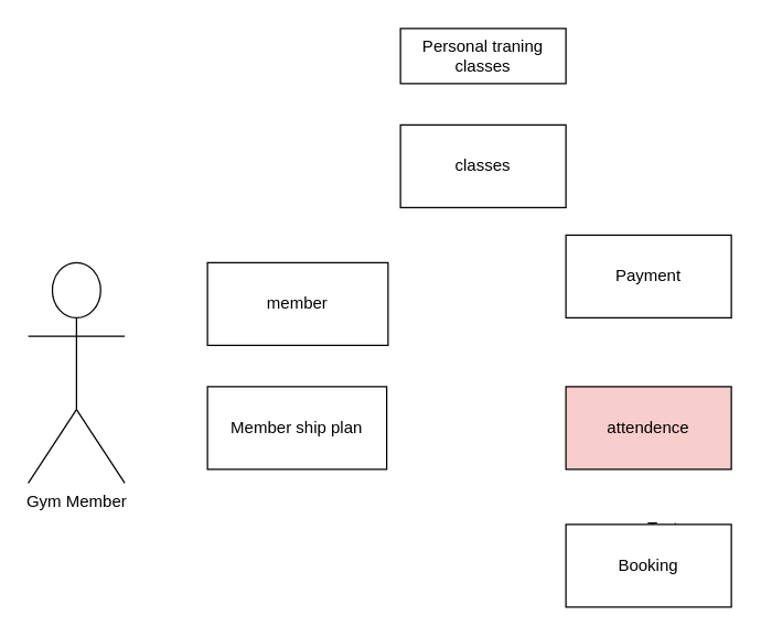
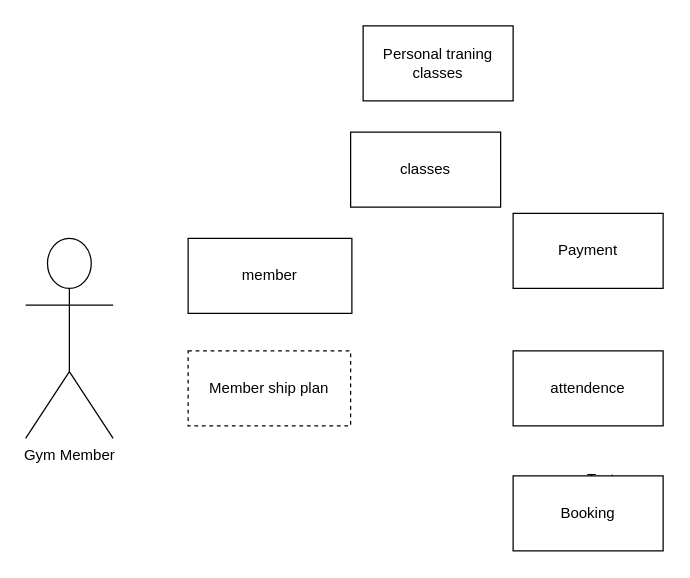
- <mxCell id="9" value="Personal traning classes" style="whiteSpace=wrap;html=1;" vertex="1" parent="1"><mxGeometry x="290" y="20" width="120" height="40" as="geometry" /></mxCell>
+ <mxCell id="9" value="Personal traning classes" style="whiteSpace=wrap;html=1;" vertex="1" parent="1"><mxGeometry x="290" y="20" width="120" height="60" as="geometry" /></mxCell>
- <mxCell id="10" value="classes" style="whiteSpace=wrap;html=1;" vertex="1" parent="1"><mxGeometry x="290" y="90" width="120" height="60" as="geometry" /></mxCell>
+ <mxCell id="10" value="classes" style="whiteSpace=wrap;html=1;" vertex="1" parent="1"><mxGeometry x="280" y="105" width="120" height="60" as="geometry" /></mxCell>
- <mxCell id="3" value="Member ship plan" style="rounded=0;whiteSpace=wrap;html=1;" vertex="1" parent="1"><mxGeometry x="150" y="280" width="130" height="60" as="geometry" /></mxCell>
+ <mxCell id="3" value="Member ship plan" style="rounded=0;whiteSpace=wrap;html=1;dashed=1;" vertex="1" parent="1"><mxGeometry x="150" y="280" width="130" height="60" as="geometry" /></mxCell>
- <mxCell id="6" value="attendence" style="whiteSpace=wrap;html=1;fillColor=#f8cecc;" vertex="1" parent="1"><mxGeometry x="410" y="280" width="120" height="60" as="geometry" /></mxCell>
+ <mxCell id="6" value="attendence" style="whiteSpace=wrap;html=1;" vertex="1" parent="1"><mxGeometry x="410" y="280" width="120" height="60" as="geometry" /></mxCell>
